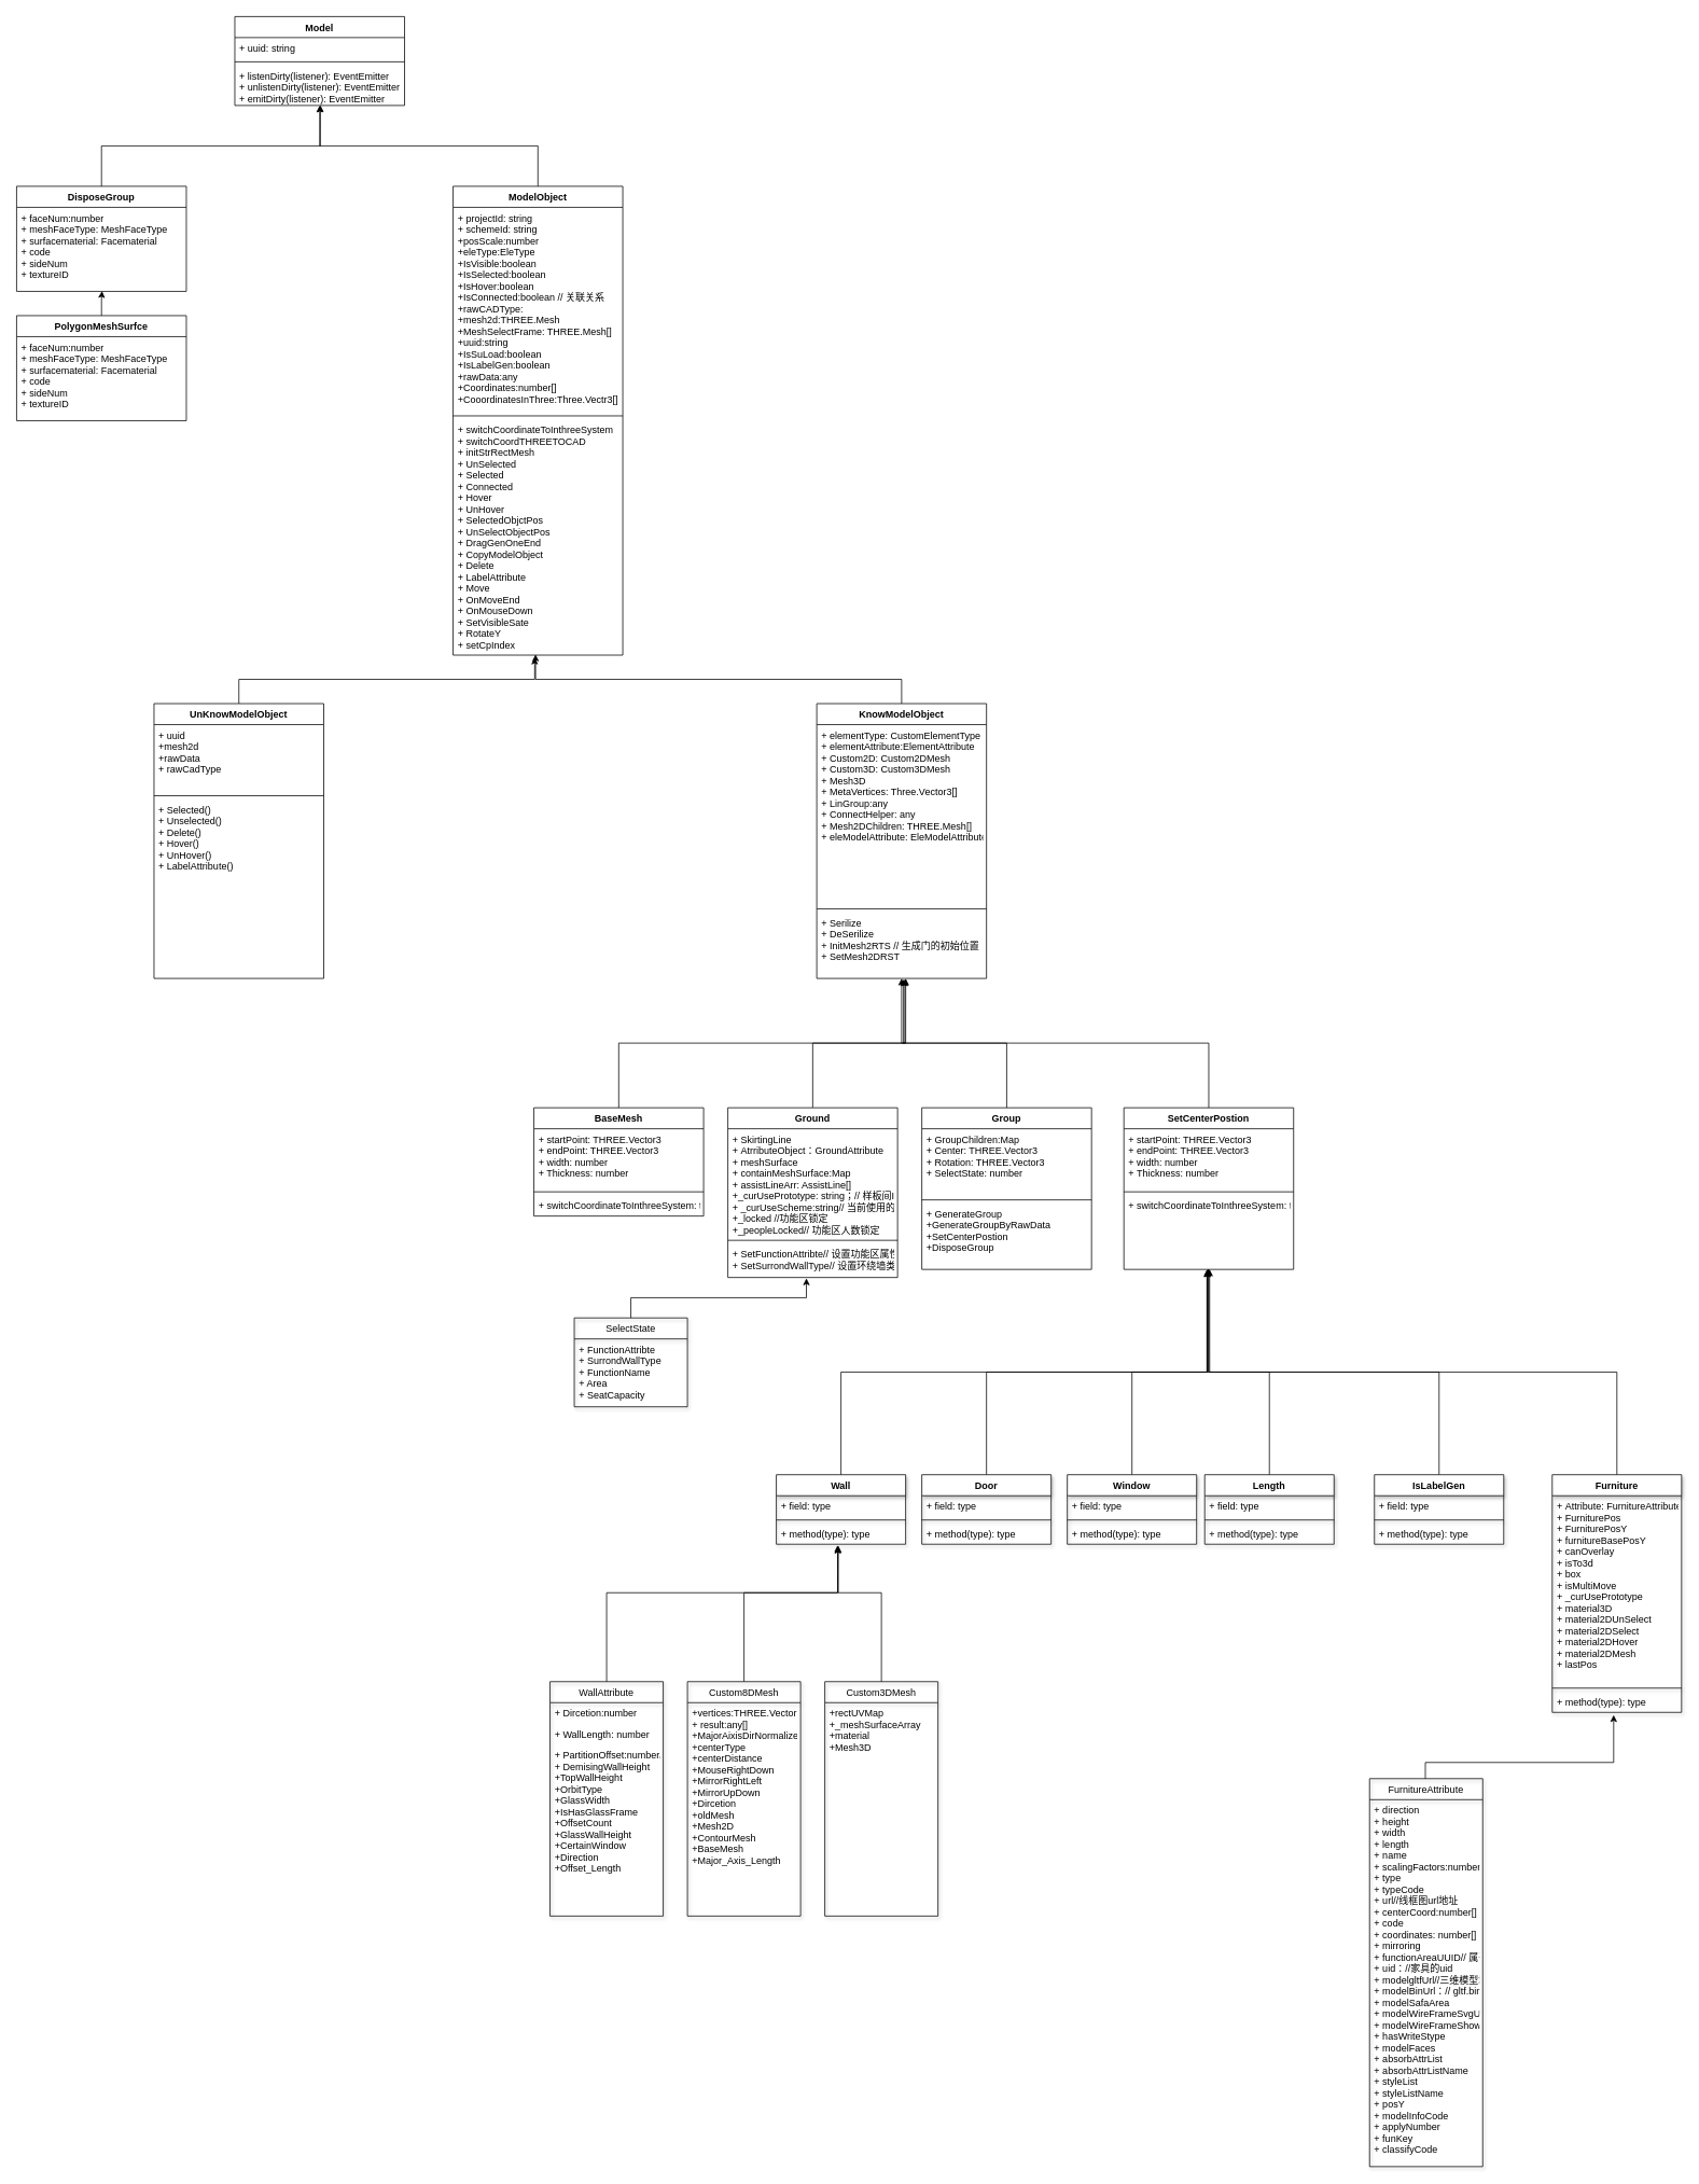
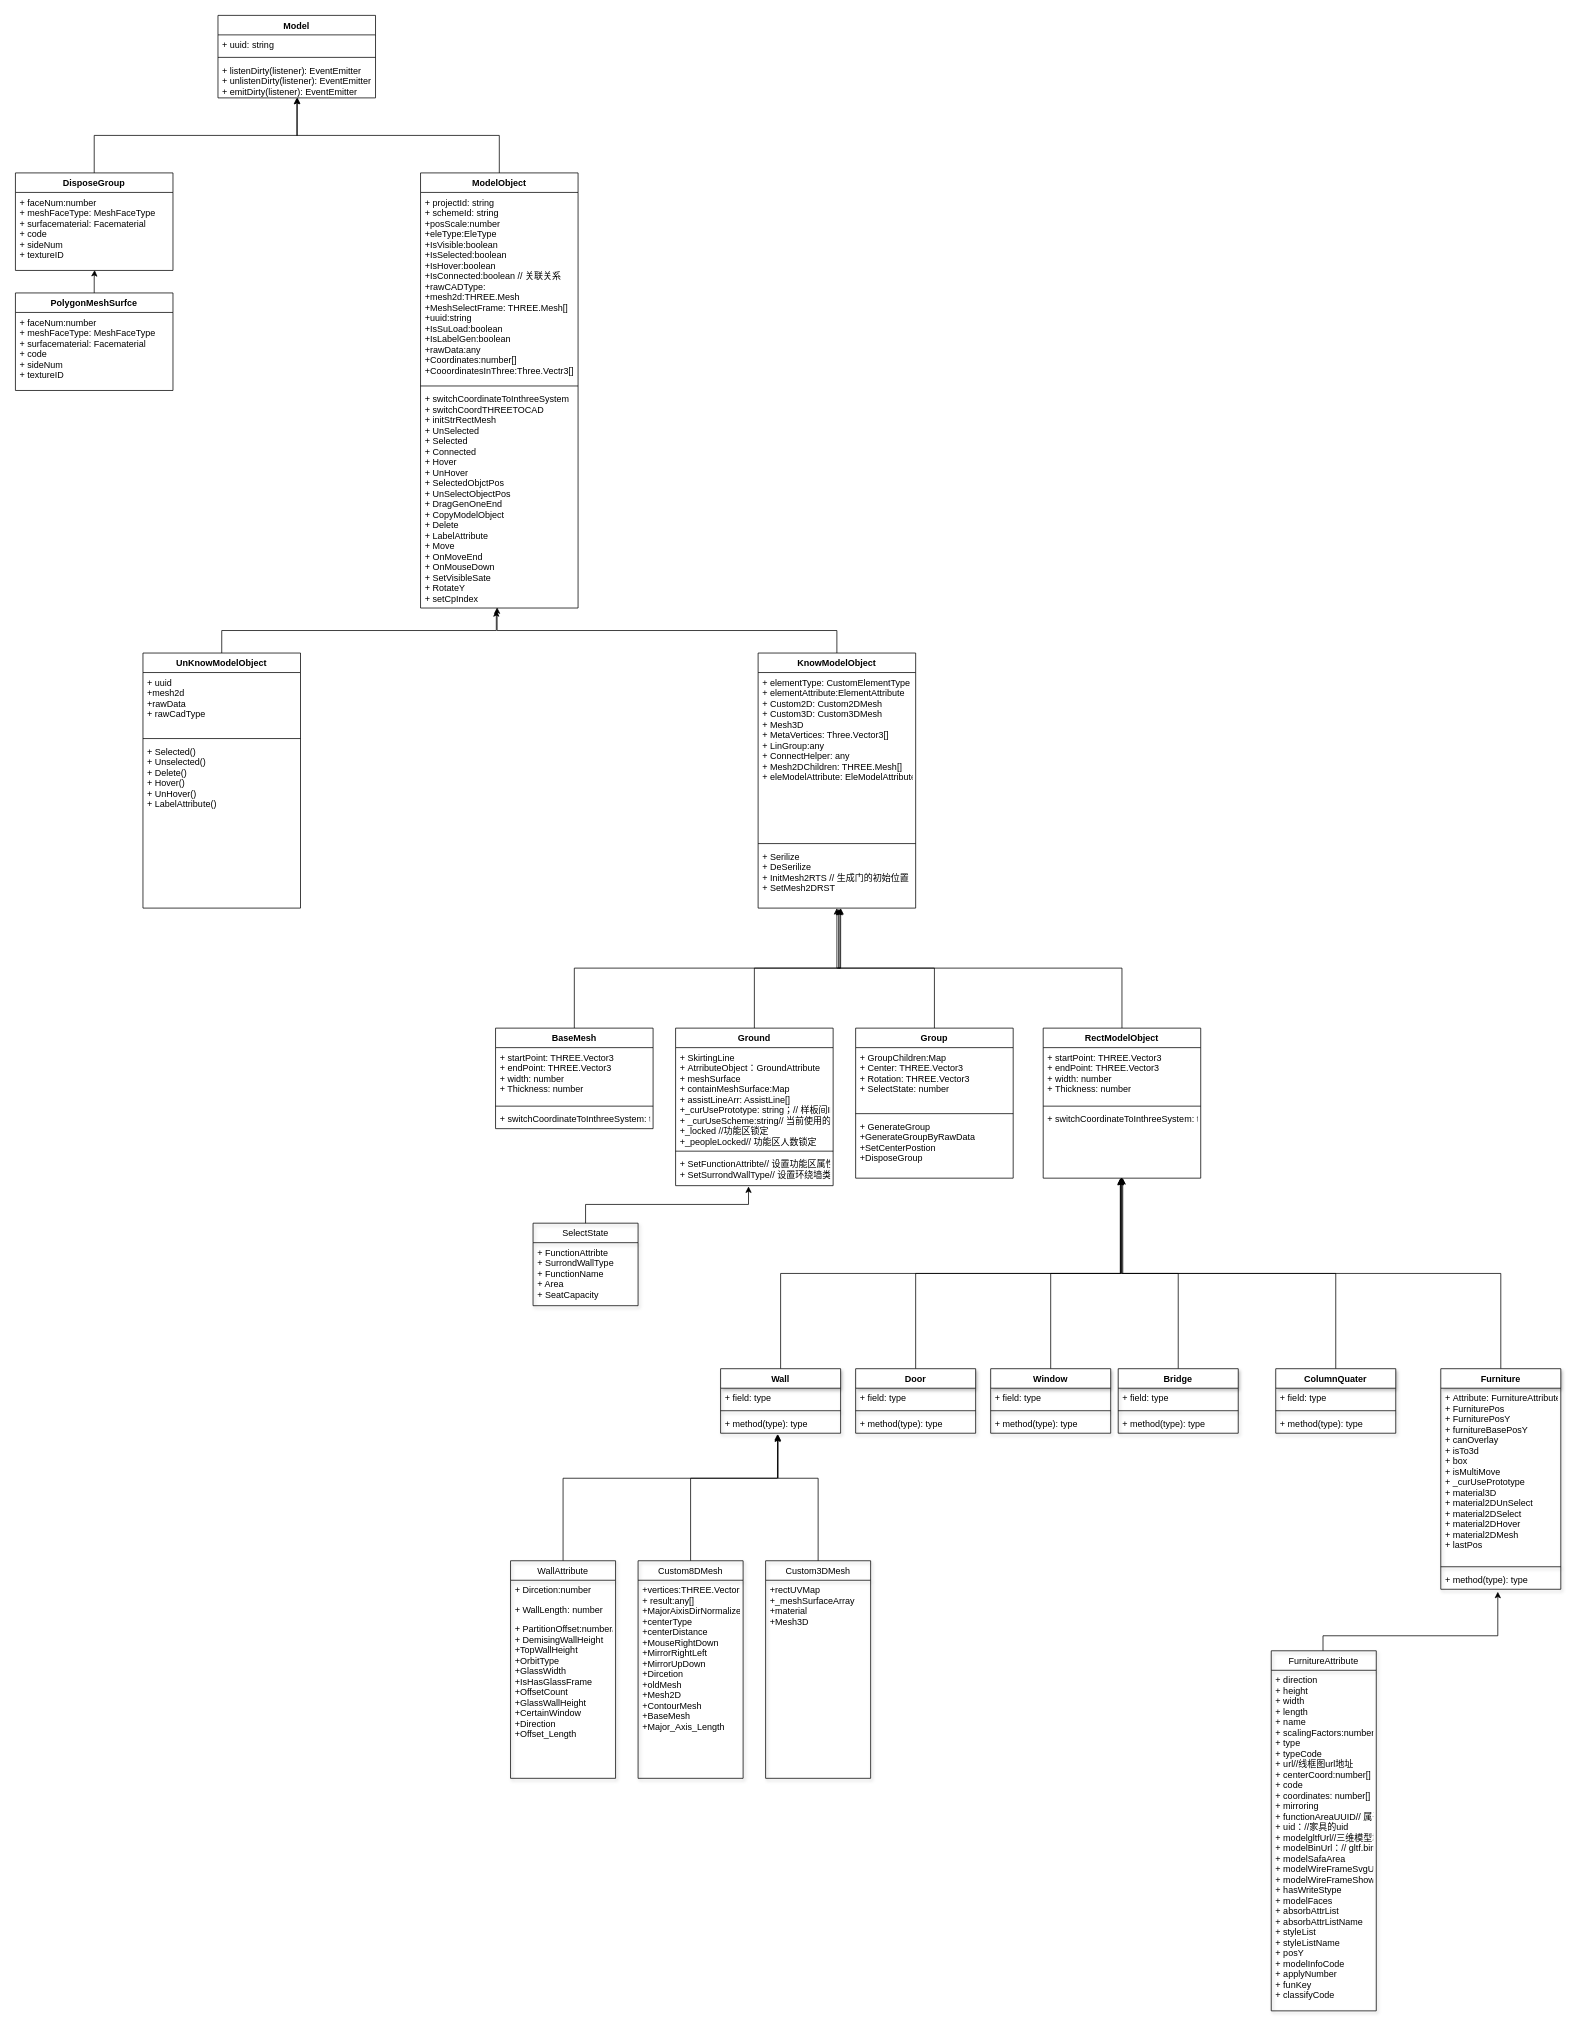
- <mxCell id="17" value="SetCenterPostion" style="swimlane;fontStyle=1;align=center;verticalAlign=top;childLayout=stackLayout;horizontal=1;startSize=26;horizontalStack=0;resizeParent=1;resizeParentMax=0;resizeLast=0;collapsible=1;marginBottom=0;" vertex="1" parent="1"><mxGeometry x="1390" y="1370" width="210" height="200" as="geometry" /></mxCell>
+ <mxCell id="17" value="RectModelObject" style="swimlane;fontStyle=1;align=center;verticalAlign=top;childLayout=stackLayout;horizontal=1;startSize=26;horizontalStack=0;resizeParent=1;resizeParentMax=0;resizeLast=0;collapsible=1;marginBottom=0;" vertex="1" parent="1"><mxGeometry x="1390" y="1370" width="210" height="200" as="geometry" /></mxCell>
- <mxCell id="57" value="Length" style="swimlane;fontStyle=1;align=center;verticalAlign=top;childLayout=stackLayout;horizontal=1;startSize=26;horizontalStack=0;resizeParent=1;resizeParentMax=0;resizeLast=0;collapsible=1;marginBottom=0;shadow=1;" vertex="1" parent="1"><mxGeometry x="1490" y="1824" width="160" height="86" as="geometry" /></mxCell>
+ <mxCell id="57" value="Bridge" style="swimlane;fontStyle=1;align=center;verticalAlign=top;childLayout=stackLayout;horizontal=1;startSize=26;horizontalStack=0;resizeParent=1;resizeParentMax=0;resizeLast=0;collapsible=1;marginBottom=0;shadow=1;" vertex="1" parent="1"><mxGeometry x="1490" y="1824" width="160" height="86" as="geometry" /></mxCell>
- <mxCell id="67" value="IsLabelGen" style="swimlane;fontStyle=1;align=center;verticalAlign=top;childLayout=stackLayout;horizontal=1;startSize=26;horizontalStack=0;resizeParent=1;resizeParentMax=0;resizeLast=0;collapsible=1;marginBottom=0;shadow=1;" vertex="1" parent="1"><mxGeometry x="1700" y="1824" width="160" height="86" as="geometry" /></mxCell>
+ <mxCell id="67" value="ColumnQuater" style="swimlane;fontStyle=1;align=center;verticalAlign=top;childLayout=stackLayout;horizontal=1;startSize=26;horizontalStack=0;resizeParent=1;resizeParentMax=0;resizeLast=0;collapsible=1;marginBottom=0;shadow=1;" vertex="1" parent="1"><mxGeometry x="1700" y="1824" width="160" height="86" as="geometry" /></mxCell>
